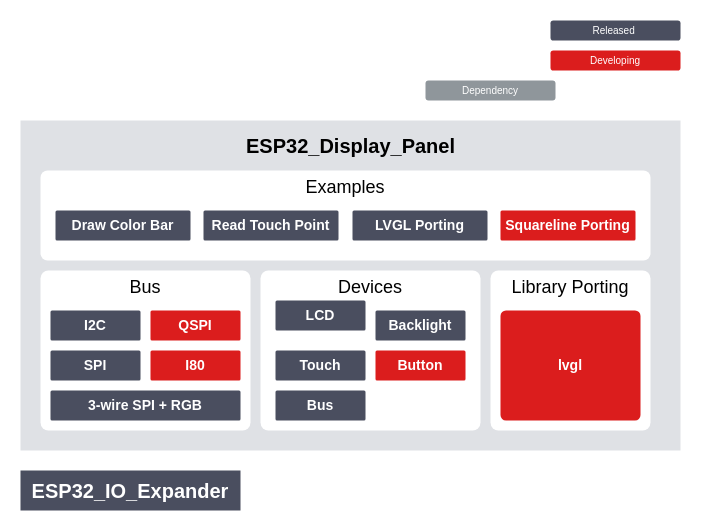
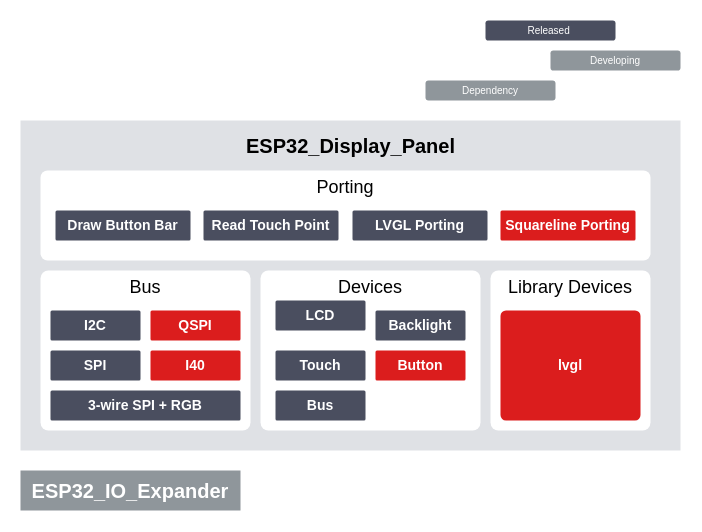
- <mxCell id="3" value="&lt;span style=&quot;&quot;&gt;&lt;font style=&quot;font-size: 10px;&quot;&gt;&lt;font color=&quot;#ffffff&quot;&gt;Released&amp;nbsp;&lt;/font&gt;&lt;br&gt;&lt;/font&gt;&lt;/span&gt;" style="rounded=1;whiteSpace=wrap;html=1;verticalAlign=middle;fillColor=#4A4E5F;strokeColor=none;fontColor=#000000;fontSize=11;gradientColor=none;arcSize=14;fontStyle=0" parent="1" vertex="1"><mxGeometry x="550" y="20" width="130" height="20" as="geometry" /></mxCell>
+ <mxCell id="3" value="&lt;span style=&quot;&quot;&gt;&lt;font style=&quot;font-size: 10px;&quot;&gt;&lt;font color=&quot;#ffffff&quot;&gt;Released&amp;nbsp;&lt;/font&gt;&lt;br&gt;&lt;/font&gt;&lt;/span&gt;" style="rounded=1;whiteSpace=wrap;html=1;verticalAlign=middle;fillColor=#4A4E5F;strokeColor=none;fontColor=#000000;fontSize=11;gradientColor=none;arcSize=14;fontStyle=0" parent="1" vertex="1"><mxGeometry x="485" y="20" width="130" height="20" as="geometry" /></mxCell>
- <mxCell id="4" value="&lt;span style=&quot;font-size: 10px;&quot;&gt;&lt;font color=&quot;#ffffff&quot;&gt;Developing&lt;/font&gt;&lt;/span&gt;" style="rounded=1;whiteSpace=wrap;html=1;verticalAlign=middle;fillColor=#DB1D1D;strokeColor=none;fontSize=10;arcSize=14;fontColor=#000000;fontStyle=0" parent="1" vertex="1"><mxGeometry x="550" y="50" width="130" height="20" as="geometry" /></mxCell>
+ <mxCell id="4" value="&lt;span style=&quot;font-size: 10px;&quot;&gt;&lt;font color=&quot;#ffffff&quot;&gt;Developing&lt;/font&gt;&lt;/span&gt;" style="rounded=1;whiteSpace=wrap;html=1;verticalAlign=middle;fillColor=#8f969b;strokeColor=none;fontSize=10;arcSize=14;fontColor=#000000;fontStyle=0;" parent="1" vertex="1"><mxGeometry x="550" y="50" width="130" height="20" as="geometry" /></mxCell>
- <mxCell id="10" value="&lt;font style=&quot;font-size: 18px;&quot;&gt;Examples&lt;/font&gt;" style="rounded=1;whiteSpace=wrap;html=1;verticalAlign=top;fillColor=#FFFFFF;strokeColor=none;fontColor=#000000;fontSize=14;gradientColor=none;arcSize=8;strokeWidth=2;movable=1;resizable=1;rotatable=1;deletable=1;editable=1;connectable=1;" parent="1" vertex="1"><mxGeometry x="40" y="170" width="610" height="90" as="geometry" /></mxCell>
+ <mxCell id="10" value="&lt;font style=&quot;font-size: 18px;&quot;&gt;Porting&lt;/font&gt;" style="rounded=1;whiteSpace=wrap;html=1;verticalAlign=top;fillColor=#FFFFFF;strokeColor=none;fontColor=#000000;fontSize=14;gradientColor=none;arcSize=8;strokeWidth=2;movable=1;resizable=1;rotatable=1;deletable=1;editable=1;connectable=1;" parent="1" vertex="1"><mxGeometry x="40" y="170" width="610" height="90" as="geometry" /></mxCell>
- <mxCell id="11" value="&lt;b&gt;&lt;font color=&quot;#ffffff&quot;&gt;Draw Color Bar&lt;/font&gt;&lt;/b&gt;" style="rounded=1;whiteSpace=wrap;html=1;verticalAlign=middle;fillColor=#4A4E5F;strokeColor=none;fontColor=#000000;fontSize=14;gradientColor=none;arcSize=5;strokeWidth=2;movable=1;resizable=1;rotatable=1;deletable=1;editable=1;connectable=1;" parent="1" vertex="1"><mxGeometry x="55" y="210" width="135" height="30" as="geometry" /></mxCell>
+ <mxCell id="11" value="&lt;b&gt;&lt;font color=&quot;#ffffff&quot;&gt;Draw Button Bar&lt;/font&gt;&lt;/b&gt;" style="rounded=1;whiteSpace=wrap;html=1;verticalAlign=middle;fillColor=#4A4E5F;strokeColor=none;fontColor=#000000;fontSize=14;gradientColor=none;arcSize=5;strokeWidth=2;movable=1;resizable=1;rotatable=1;deletable=1;editable=1;connectable=1;" parent="1" vertex="1"><mxGeometry x="55" y="210" width="135" height="30" as="geometry" /></mxCell>
- <mxCell id="8" value="&lt;span style=&quot;font-size: 18px;&quot;&gt;Library Porting&lt;/span&gt;" style="rounded=1;whiteSpace=wrap;html=1;verticalAlign=top;fillColor=#FFFFFF;strokeColor=none;fontColor=#000000;fontSize=14;gradientColor=none;arcSize=5;strokeWidth=2;movable=1;resizable=1;rotatable=1;deletable=1;editable=1;connectable=1;" parent="1" vertex="1"><mxGeometry x="490" y="270" width="160" height="160" as="geometry" /></mxCell>
+ <mxCell id="8" value="&lt;span style=&quot;font-size: 18px;&quot;&gt;Library Devices&lt;/span&gt;" style="rounded=1;whiteSpace=wrap;html=1;verticalAlign=top;fillColor=#FFFFFF;strokeColor=none;fontColor=#000000;fontSize=14;gradientColor=none;arcSize=5;strokeWidth=2;movable=1;resizable=1;rotatable=1;deletable=1;editable=1;connectable=1;" parent="1" vertex="1"><mxGeometry x="490" y="270" width="160" height="160" as="geometry" /></mxCell>
- <mxCell id="28" value="&lt;b&gt;&lt;font color=&quot;#ffffff&quot;&gt;I80&lt;/font&gt;&lt;/b&gt;" style="rounded=1;whiteSpace=wrap;html=1;verticalAlign=middle;fillColor=#DB1D1D;strokeColor=none;fontColor=#000000;fontSize=14;gradientColor=none;arcSize=5;strokeWidth=2;movable=1;resizable=1;rotatable=1;deletable=1;editable=1;connectable=1;" parent="24" vertex="1"><mxGeometry x="110" y="80" width="90" height="30" as="geometry" /></mxCell>
+ <mxCell id="28" value="&lt;b&gt;&lt;font color=&quot;#ffffff&quot;&gt;I40&lt;/font&gt;&lt;/b&gt;" style="rounded=1;whiteSpace=wrap;html=1;verticalAlign=middle;fillColor=#DB1D1D;strokeColor=none;fontColor=#000000;fontSize=14;gradientColor=none;arcSize=5;strokeWidth=2;movable=1;resizable=1;rotatable=1;deletable=1;editable=1;connectable=1;" parent="24" vertex="1"><mxGeometry x="110" y="80" width="90" height="30" as="geometry" /></mxCell>
- <mxCell id="6" value="&lt;b style=&quot;&quot;&gt;&lt;font color=&quot;#ffffff&quot; style=&quot;font-size: 20px;&quot;&gt;ESP32_IO_Expander&lt;/font&gt;&lt;/b&gt;" style="rounded=1;whiteSpace=wrap;html=1;verticalAlign=middle;fillColor=#4a4e5f;strokeColor=none;fontSize=14;arcSize=0;strokeWidth=1;" parent="1" vertex="1"><mxGeometry x="20" y="470" width="220" height="40" as="geometry" /></mxCell>
+ <mxCell id="6" value="&lt;b style=&quot;&quot;&gt;&lt;font color=&quot;#ffffff&quot; style=&quot;font-size: 20px;&quot;&gt;ESP32_IO_Expander&lt;/font&gt;&lt;/b&gt;" style="rounded=1;whiteSpace=wrap;html=1;verticalAlign=middle;fillColor=#8F969B;strokeColor=none;fontSize=14;arcSize=0;strokeWidth=1;" parent="1" vertex="1"><mxGeometry x="20" y="470" width="220" height="40" as="geometry" /></mxCell>
